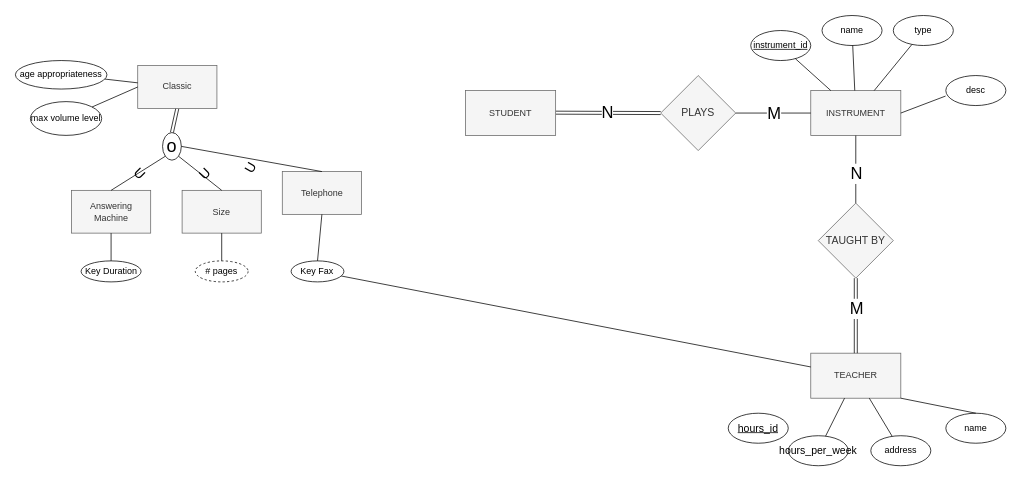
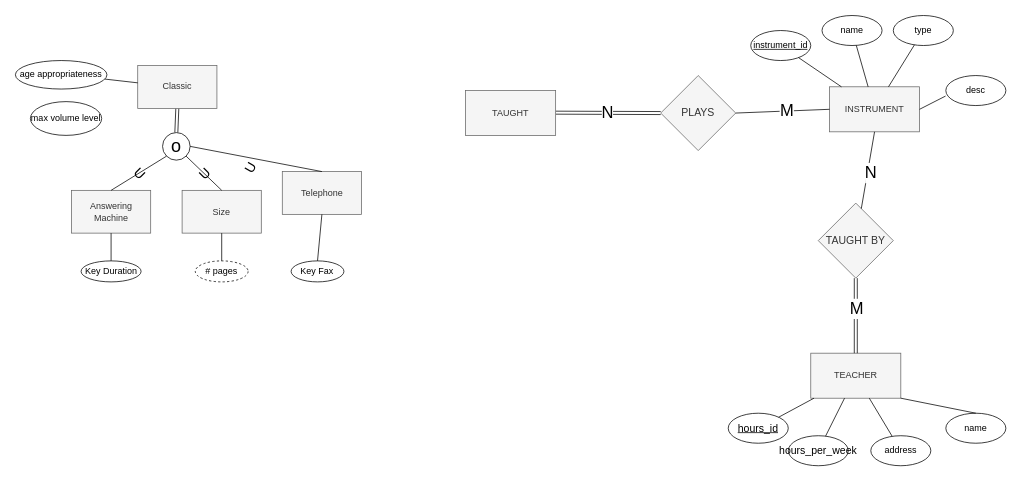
- <mxCell id="35" value="" style="endArrow=none;html=1;exitX=0;exitY=0.5;exitDx=0;exitDy=0;" edge="1" parent="1" source="31" target="34"><mxGeometry x="-481.69" y="-114.25" width="50" height="50" as="geometry"><mxPoint x="192.381" y="193.256" as="sourcePoint" /><mxPoint x="146.551" y="143.75" as="targetPoint" /></mxGeometry></mxCell>
- <mxCell id="52" value="STUDENT" style="rounded=0;whiteSpace=wrap;html=1;fillColor=#f5f5f5;strokeColor=#666666;fontColor=#333333;" vertex="1" parent="1"><mxGeometry x="620" y="120" width="120" height="60" as="geometry" /></mxCell>
+ <mxCell id="52" value="TAUGHT" style="rounded=0;whiteSpace=wrap;html=1;fillColor=#f5f5f5;strokeColor=#666666;fontColor=#333333;" vertex="1" parent="1"><mxGeometry x="620" y="120" width="120" height="60" as="geometry" /></mxCell>
- <mxCell id="2" value="INSTRUMENT" style="rounded=0;whiteSpace=wrap;html=1;fillColor=#f5f5f5;strokeColor=#666666;fontColor=#333333;" vertex="1" parent="1"><mxGeometry x="1080" y="120" width="120" height="60" as="geometry" /></mxCell>
+ <mxCell id="2" value="INSTRUMENT" style="rounded=0;whiteSpace=wrap;html=1;fillColor=#f5f5f5;strokeColor=#666666;fontColor=#333333;" vertex="1" parent="1"><mxGeometry x="1105" y="115" width="120" height="60" as="geometry" /></mxCell>
- <mxCell id="46" value="&lt;font style=&quot;font-size: 24px&quot;&gt;o&lt;/font&gt;" style="ellipse;whiteSpace=wrap;html=1;aspect=fixed;" vertex="1" parent="1"><mxGeometry x="216.13" y="176" width="25" height="36.75" as="geometry" /></mxCell>
+ <mxCell id="46" value="&lt;font style=&quot;font-size: 24px&quot;&gt;o&lt;/font&gt;" style="ellipse;whiteSpace=wrap;html=1;aspect=fixed;" vertex="1" parent="1"><mxGeometry x="216.13" y="176" width="36.75" height="36.75" as="geometry" /></mxCell>
- <mxCell id="9" value="" style="endArrow=none;html=1;" edge="1" parent="1" source="7" target="41"><mxGeometry width="50" height="50" relative="1" as="geometry"><mxPoint x="1410" y="440" as="sourcePoint" /><mxPoint x="1460" y="390" as="targetPoint" /></mxGeometry></mxCell>
+ <mxCell id="9" value="" style="endArrow=none;html=1;" edge="1" parent="1" source="7" target="8"><mxGeometry width="50" height="50" relative="1" as="geometry"><mxPoint x="1410" y="440" as="sourcePoint" /><mxPoint x="1460" y="390" as="targetPoint" /></mxGeometry></mxCell>
